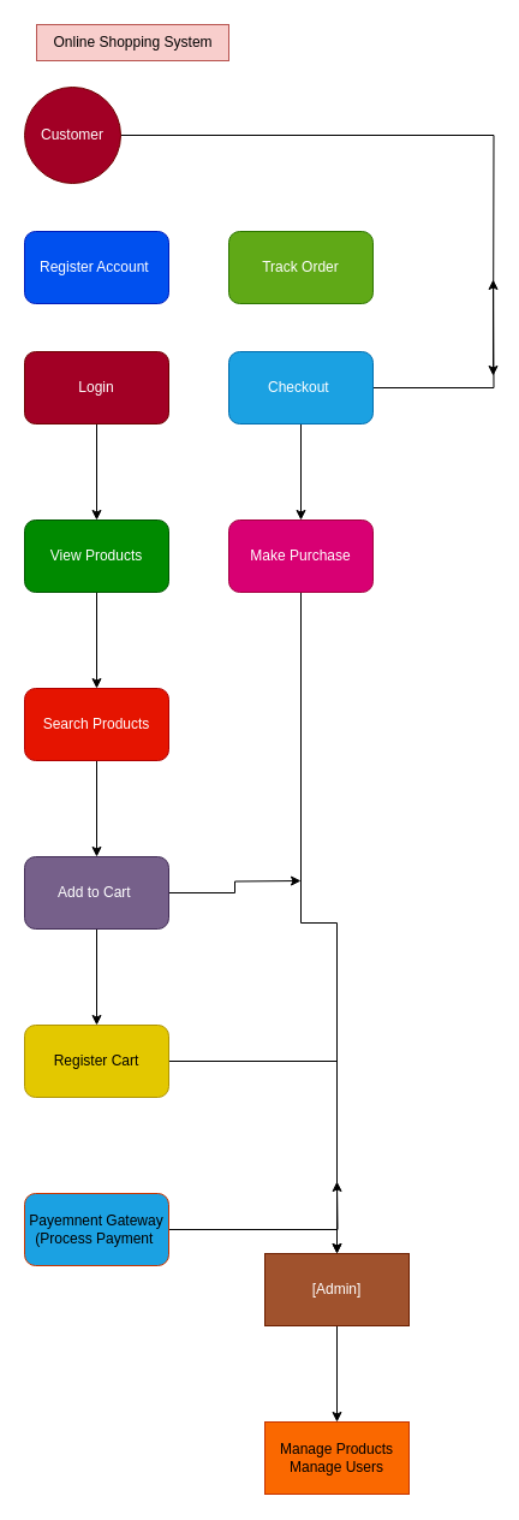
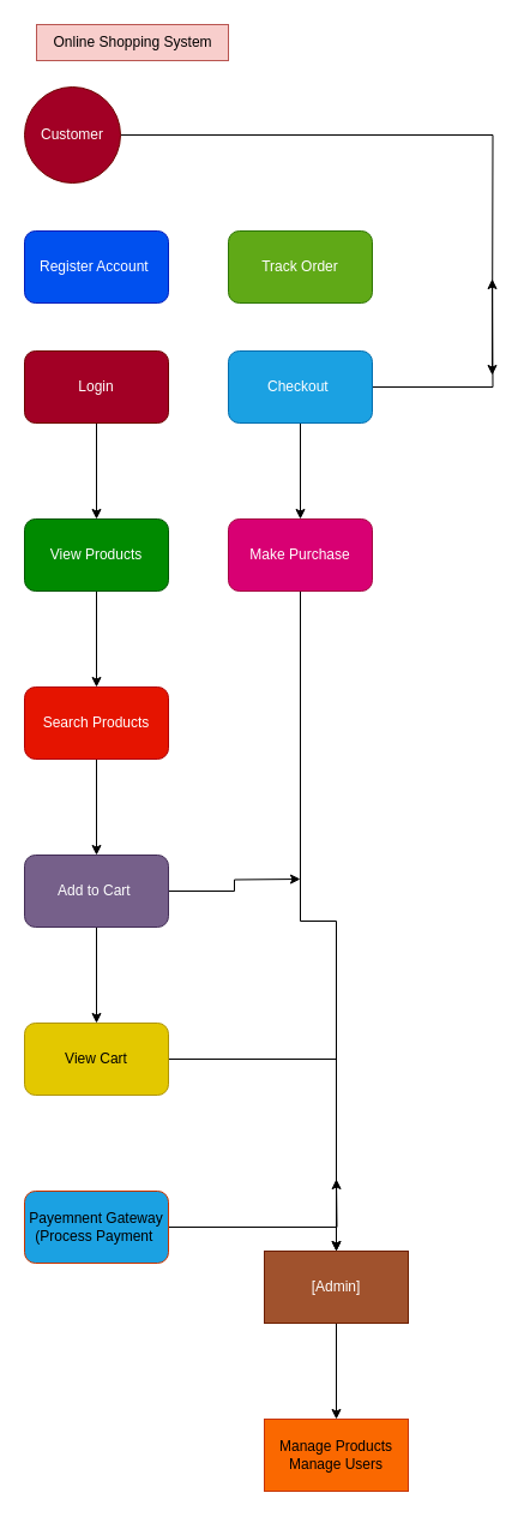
- <mxCell id="22" value="Register Cart" style="whiteSpace=wrap;html=1;rounded=1;fillColor=#e3c800;fontColor=#000000;strokeColor=#B09500;" vertex="1" parent="1"><mxGeometry x="20" y="852" width="120" height="60" as="geometry" /></mxCell>
+ <mxCell id="22" value="View Cart" style="whiteSpace=wrap;html=1;rounded=1;fillColor=#e3c800;fontColor=#000000;strokeColor=#B09500;" vertex="1" parent="1"><mxGeometry x="20" y="852" width="120" height="60" as="geometry" /></mxCell>
